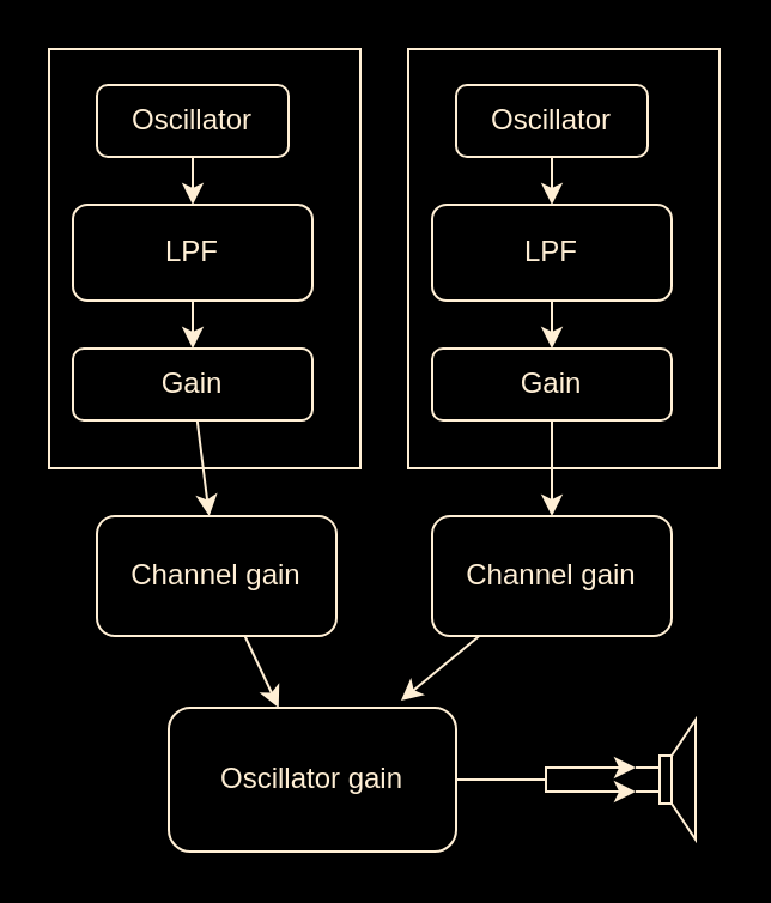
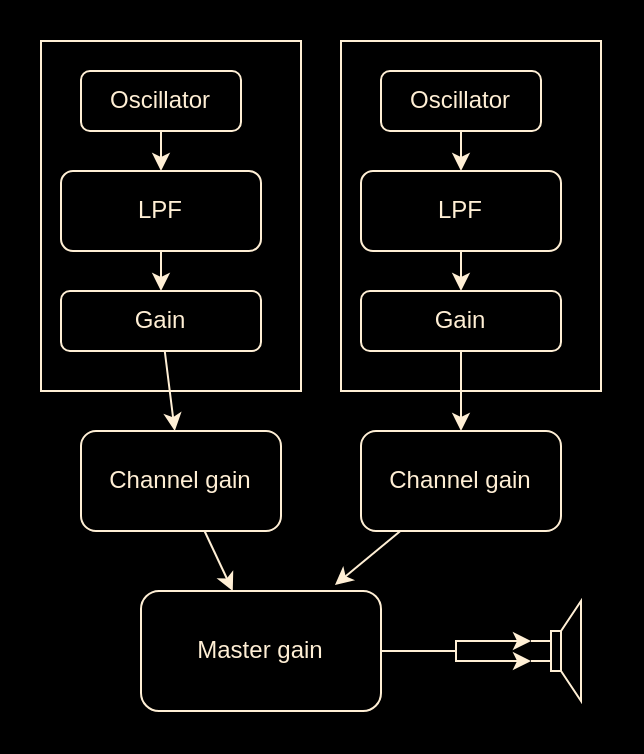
- <mxCell id="9" value="Oscillator gain" style="rounded=1;whiteSpace=wrap;html=1;fillColor=none;strokeColor=#FFEFD5;fontColor=#FFEFD5;" vertex="1" parent="1"><mxGeometry x="70" y="295" width="120" height="60" as="geometry" /></mxCell>
+ <mxCell id="9" value="Master gain" style="rounded=1;whiteSpace=wrap;html=1;fillColor=none;strokeColor=#FFEFD5;fontColor=#FFEFD5;" vertex="1" parent="1"><mxGeometry x="70" y="295" width="120" height="60" as="geometry" /></mxCell>
